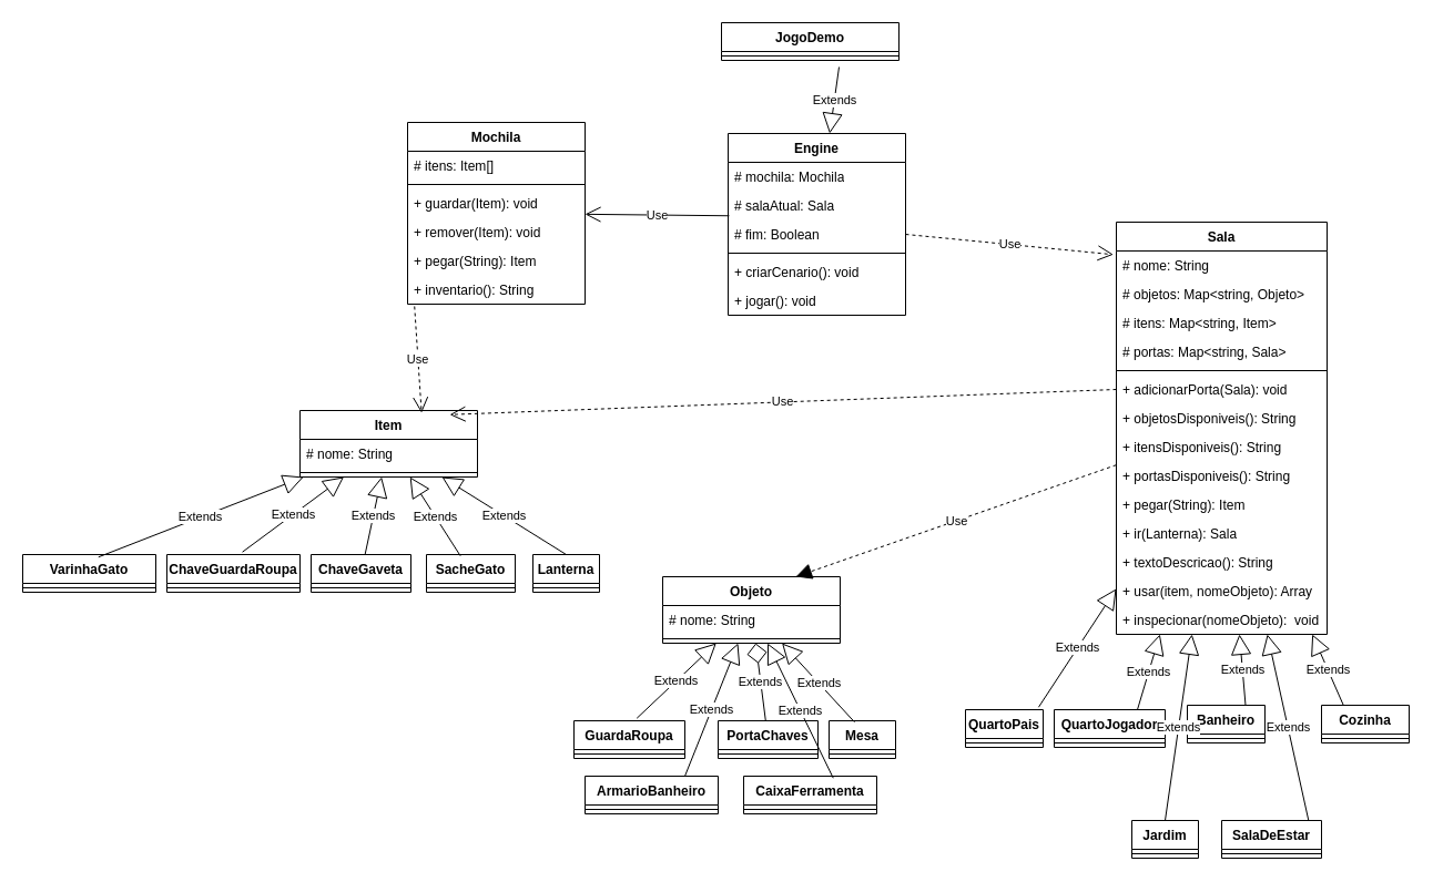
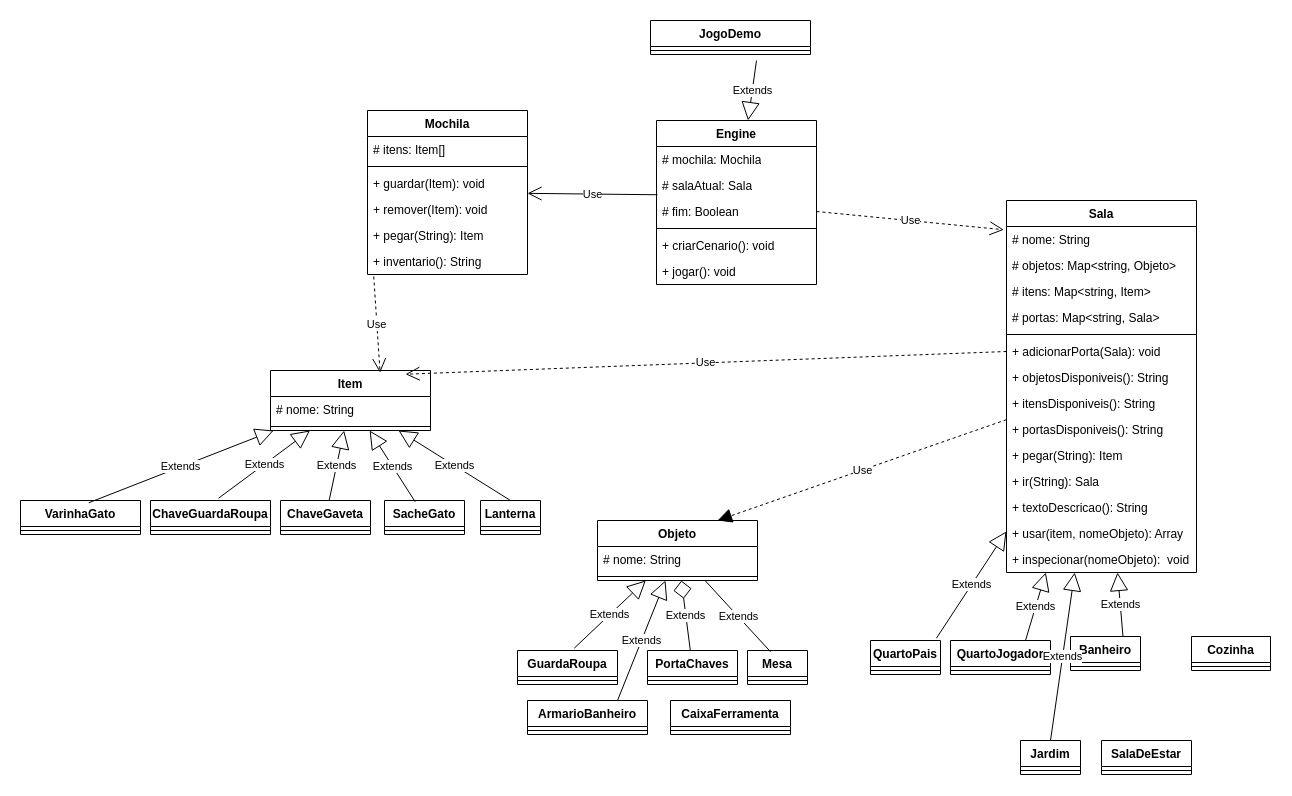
- <mxCell id="27" value="+ ir(Lanterna): Sala" style="text;strokeColor=none;fillColor=none;align=left;verticalAlign=top;spacingLeft=4;spacingRight=4;overflow=hidden;rotatable=0;points=[[0,0.5],[1,0.5]];portConstraint=eastwest;whiteSpace=wrap;html=1;" vertex="1" parent="16"><mxGeometry y="268" width="190" height="26" as="geometry" /></mxCell>
+ <mxCell id="27" value="+ ir(String): Sala" style="text;strokeColor=none;fillColor=none;align=left;verticalAlign=top;spacingLeft=4;spacingRight=4;overflow=hidden;rotatable=0;points=[[0,0.5],[1,0.5]];portConstraint=eastwest;whiteSpace=wrap;html=1;" vertex="1" parent="16"><mxGeometry y="268" width="190" height="26" as="geometry" /></mxCell>
- <mxCell id="56" value="Extends" style="endArrow=block;endSize=16;endFill=0;html=1;rounded=0;exitX=0.383;exitY=0.036;exitDx=0;exitDy=0;exitPerimeter=0;" edge="1" parent="1" source="54" target="46"><mxGeometry width="160" relative="1" as="geometry"><mxPoint x="747" y="500" as="sourcePoint" /><mxPoint x="907" y="500" as="targetPoint" /></mxGeometry></mxCell>
+ <mxCell id="56" value="Extends" style="endArrow=none;endSize=16;endFill=0;html=1;rounded=0;exitX=0.383;exitY=0.036;exitDx=0;exitDy=0;exitPerimeter=0;" edge="1" parent="1" source="54" target="46"><mxGeometry width="160" relative="1" as="geometry"><mxPoint x="747" y="500" as="sourcePoint" /><mxPoint x="907" y="500" as="targetPoint" /></mxGeometry></mxCell>
- <mxCell id="80" value="Extends" style="endArrow=block;endSize=16;endFill=0;html=1;rounded=0;exitX=0.25;exitY=0;exitDx=0;exitDy=0;" edge="1" parent="1" source="67" target="16"><mxGeometry width="160" relative="1" as="geometry"><mxPoint x="906" y="688" as="sourcePoint" /><mxPoint x="1046" y="532" as="targetPoint" /></mxGeometry></mxCell>
- <mxCell id="92" value="Extends" style="endArrow=block;endSize=16;endFill=0;html=1;rounded=0;exitX=0.673;exitY=0.051;exitDx=0;exitDy=0;exitPerimeter=0;" edge="1" parent="1" source="90" target="46"><mxGeometry width="160" relative="1" as="geometry"><mxPoint x="780" y="661" as="sourcePoint" /><mxPoint x="715" y="590" as="targetPoint" /></mxGeometry></mxCell>
- <mxCell id="78" value="Extends" style="endArrow=block;endSize=16;endFill=0;html=1;rounded=0;exitX=0.87;exitY=-0.002;exitDx=0;exitDy=0;exitPerimeter=0;" edge="1" parent="1" source="71" target="16"><mxGeometry width="160" relative="1" as="geometry"><mxPoint x="886" y="668" as="sourcePoint" /><mxPoint x="1026" y="512" as="targetPoint" /></mxGeometry></mxCell>
